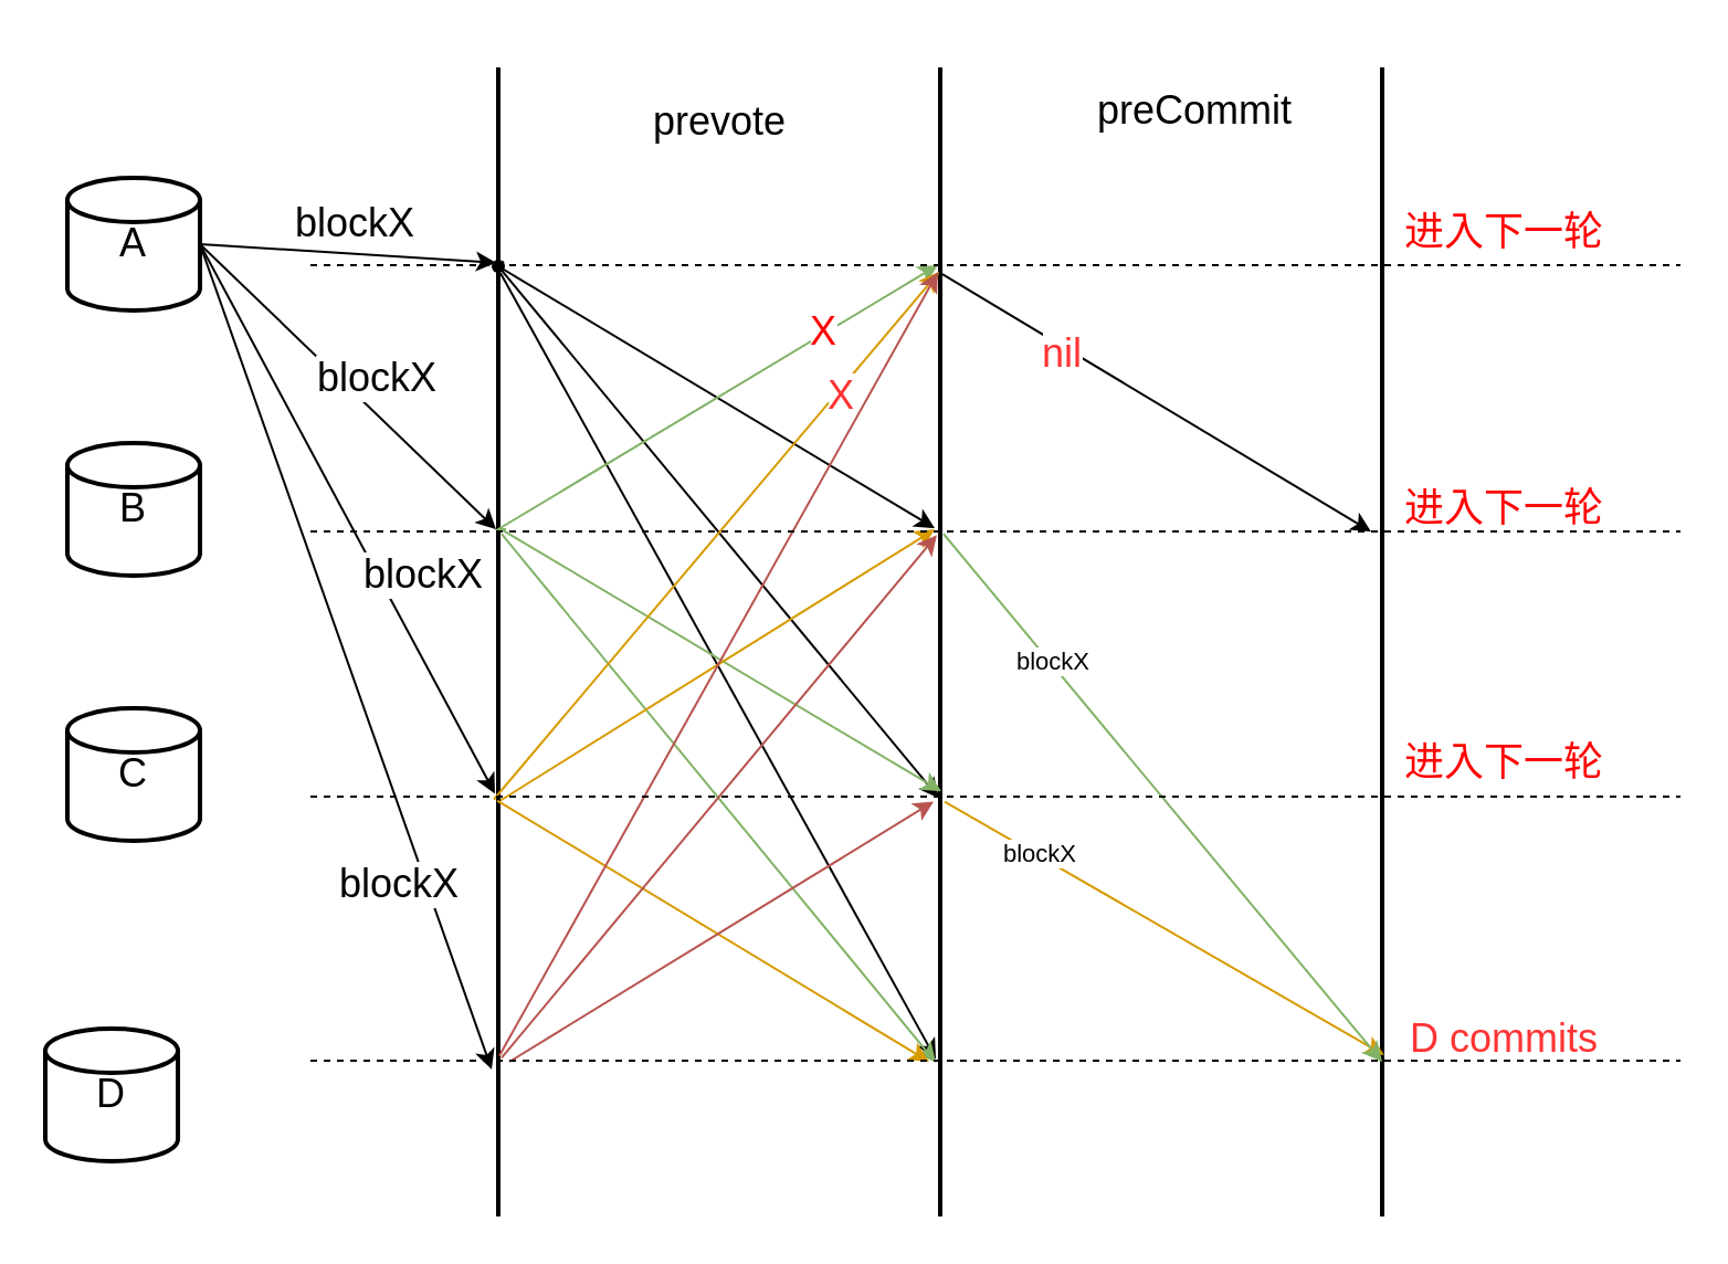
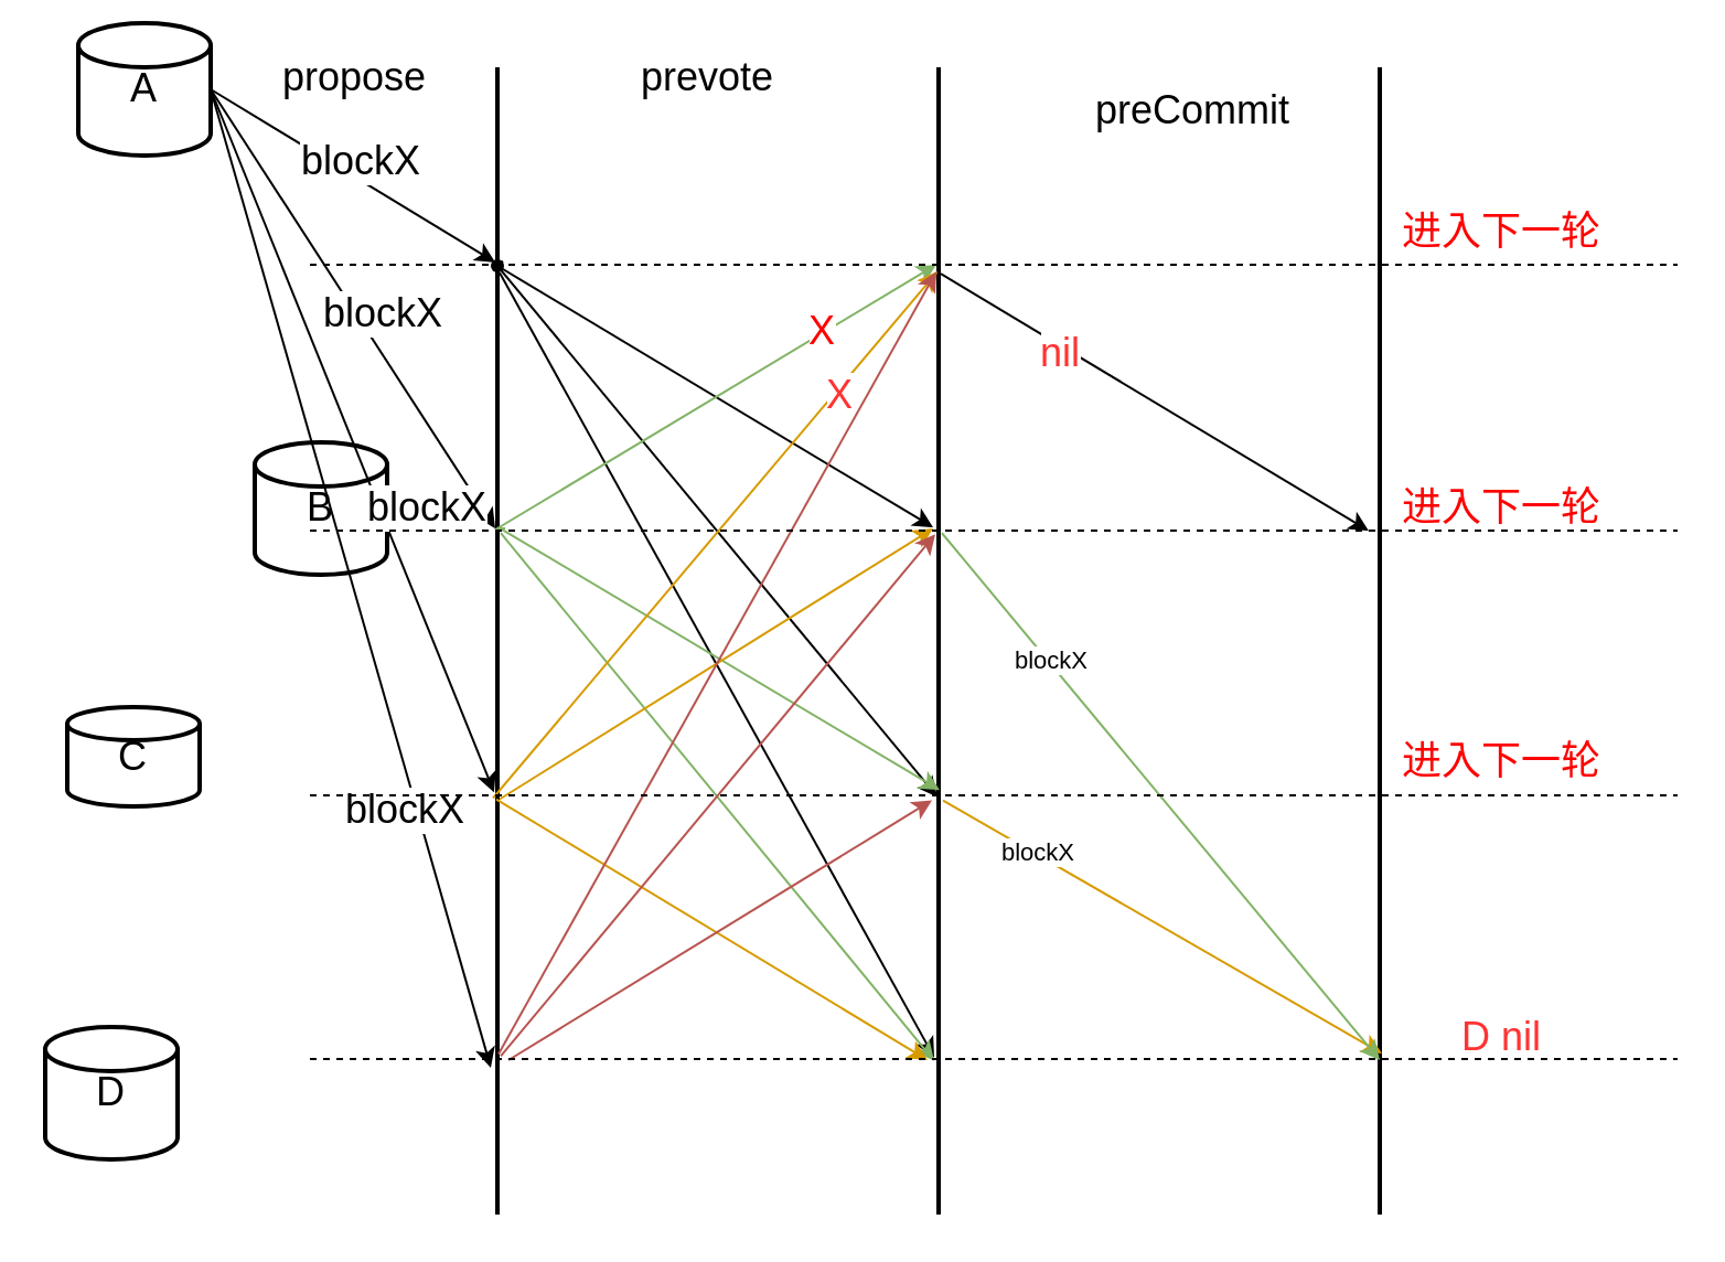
+ <mxCell id="6" value="propose" style="text;html=1;align=center;verticalAlign=middle;resizable=0;points=[];autosize=1;strokeColor=none;fillColor=none;fontSize=18;fontColor=#000000;" parent="1" vertex="1"><mxGeometry x="120" y="20" width="80" height="30" as="geometry" /></mxCell>
- <mxCell id="49" value="&lt;font color=&quot;#000000&quot;&gt;prevote&lt;/font&gt;" style="text;html=1;align=center;verticalAlign=middle;resizable=0;points=[];autosize=1;strokeColor=none;fillColor=none;fontSize=18;fontColor=#FF3333;" vertex="1" parent="1"><mxGeometry x="285" y="40" width="80" height="30" as="geometry" /></mxCell>
+ <mxCell id="49" value="&lt;font color=&quot;#000000&quot;&gt;prevote&lt;/font&gt;" style="text;html=1;align=center;verticalAlign=middle;resizable=0;points=[];autosize=1;strokeColor=none;fillColor=none;fontSize=18;fontColor=#FF3333;" vertex="1" parent="1"><mxGeometry x="280" y="20" width="80" height="30" as="geometry" /></mxCell>
- <mxCell id="2" value="&lt;font style=&quot;font-size: 18px&quot;&gt;A&lt;/font&gt;" style="strokeWidth=2;html=1;shape=mxgraph.flowchart.database;whiteSpace=wrap;" parent="1" vertex="1"><mxGeometry x="30" y="80" width="60" height="60" as="geometry" /></mxCell>
+ <mxCell id="2" value="&lt;font style=&quot;font-size: 18px&quot;&gt;A&lt;/font&gt;" style="strokeWidth=2;html=1;shape=mxgraph.flowchart.database;whiteSpace=wrap;" parent="1" vertex="1"><mxGeometry x="35" y="10" width="60" height="60" as="geometry" /></mxCell>
- <mxCell id="3" value="&lt;font style=&quot;font-size: 18px&quot;&gt;B&lt;/font&gt;" style="strokeWidth=2;html=1;shape=mxgraph.flowchart.database;whiteSpace=wrap;" parent="1" vertex="1"><mxGeometry x="30" y="200" width="60" height="60" as="geometry" /></mxCell>
+ <mxCell id="3" value="&lt;font style=&quot;font-size: 18px&quot;&gt;B&lt;/font&gt;" style="strokeWidth=2;html=1;shape=mxgraph.flowchart.database;whiteSpace=wrap;" parent="1" vertex="1"><mxGeometry x="115" y="200" width="60" height="60" as="geometry" /></mxCell>
- <mxCell id="4" value="&lt;font style=&quot;font-size: 18px&quot;&gt;C&lt;/font&gt;" style="strokeWidth=2;html=1;shape=mxgraph.flowchart.database;whiteSpace=wrap;" parent="1" vertex="1"><mxGeometry x="30" y="320" width="60" height="60" as="geometry" /></mxCell>
+ <mxCell id="4" value="&lt;font style=&quot;font-size: 18px&quot;&gt;C&lt;/font&gt;" style="strokeWidth=2;html=1;shape=mxgraph.flowchart.database;whiteSpace=wrap;" parent="1" vertex="1"><mxGeometry x="30" y="320" width="60" height="45" as="geometry" /></mxCell>
- <mxCell id="39" value="&lt;font color=&quot;#ff3333&quot;&gt;D commits&lt;/font&gt;" style="text;html=1;align=center;verticalAlign=middle;resizable=0;points=[];autosize=1;strokeColor=none;fillColor=none;fontSize=18;fontColor=#000000;" parent="1" vertex="1"><mxGeometry x="630" y="455" width="100" height="30" as="geometry" /></mxCell>
+ <mxCell id="39" value="&lt;font color=&quot;#ff3333&quot;&gt;D nil&lt;/font&gt;" style="text;html=1;align=center;verticalAlign=middle;resizable=0;points=[];autosize=1;strokeColor=none;fillColor=none;fontSize=18;fontColor=#000000;" parent="1" vertex="1"><mxGeometry x="630" y="455" width="100" height="30" as="geometry" /></mxCell>
